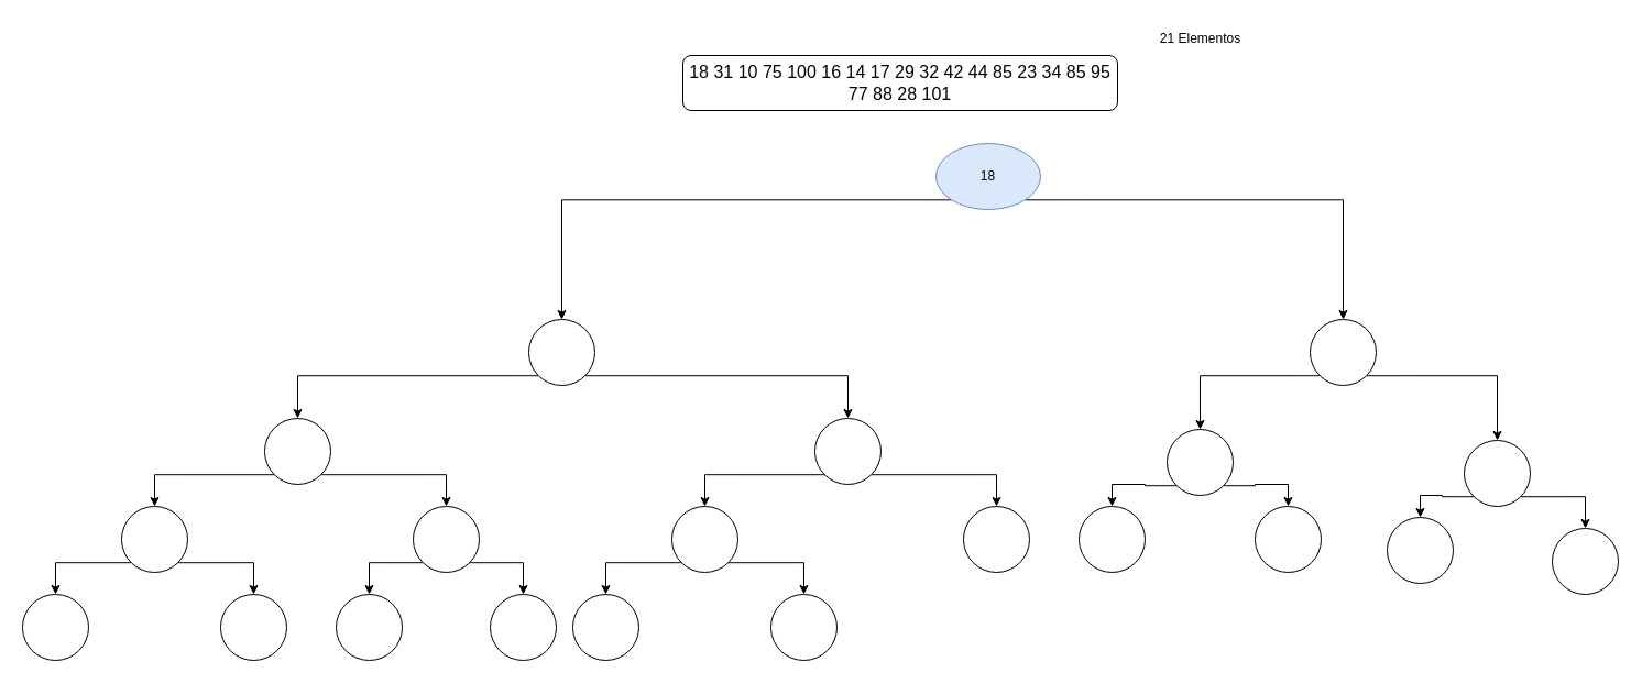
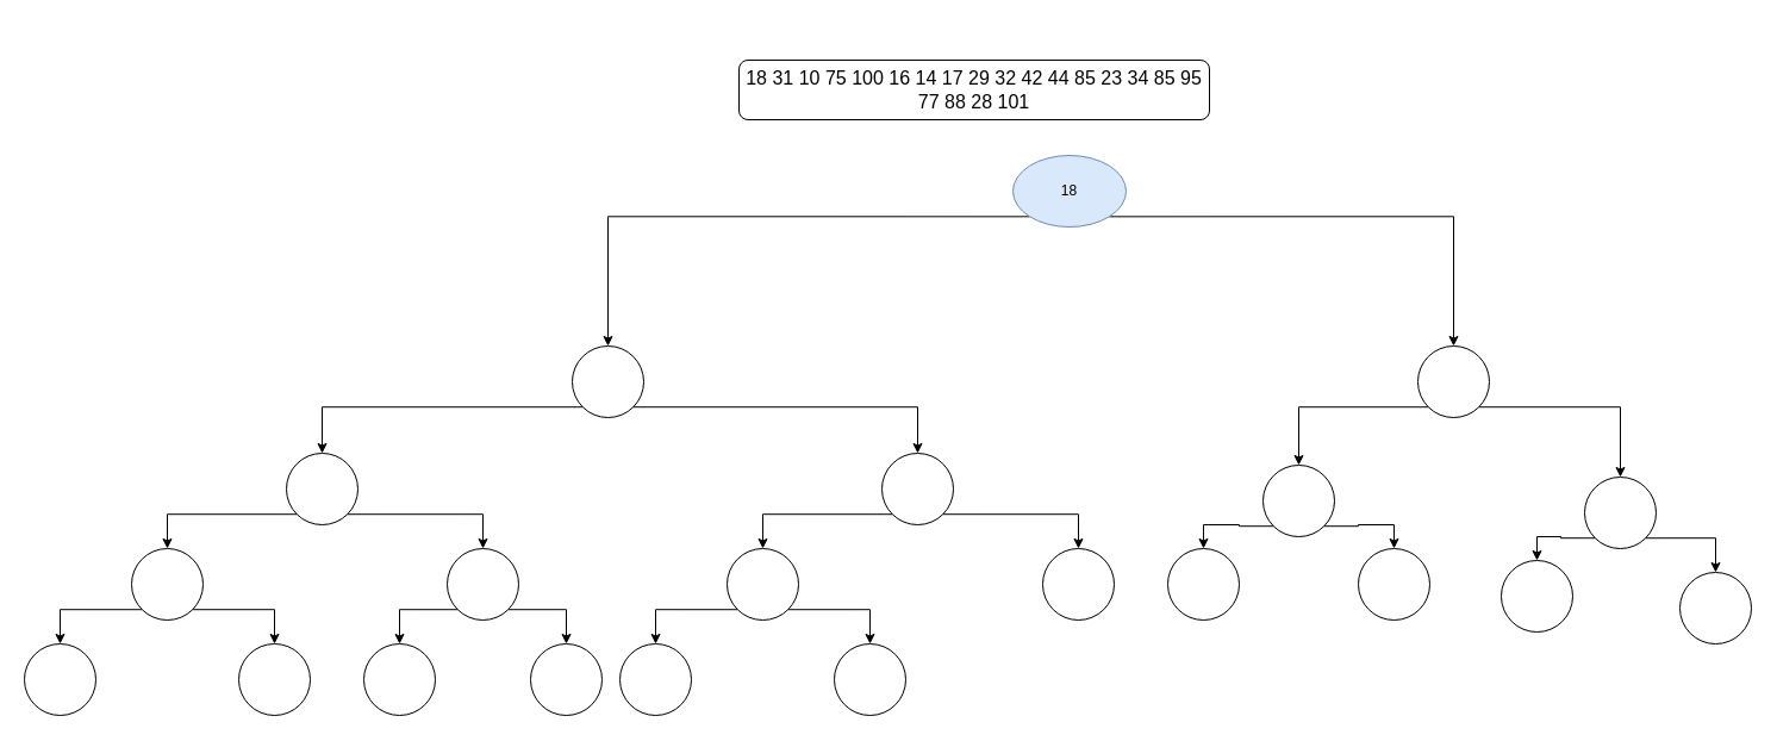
- <mxCell id="44" value="21 Elementos" style="text;html=1;align=center;verticalAlign=middle;resizable=0;points=[];autosize=1;strokeColor=none;fillColor=none;" vertex="1" parent="1"><mxGeometry x="1040" y="20" width="100" height="30" as="geometry" /></mxCell>
